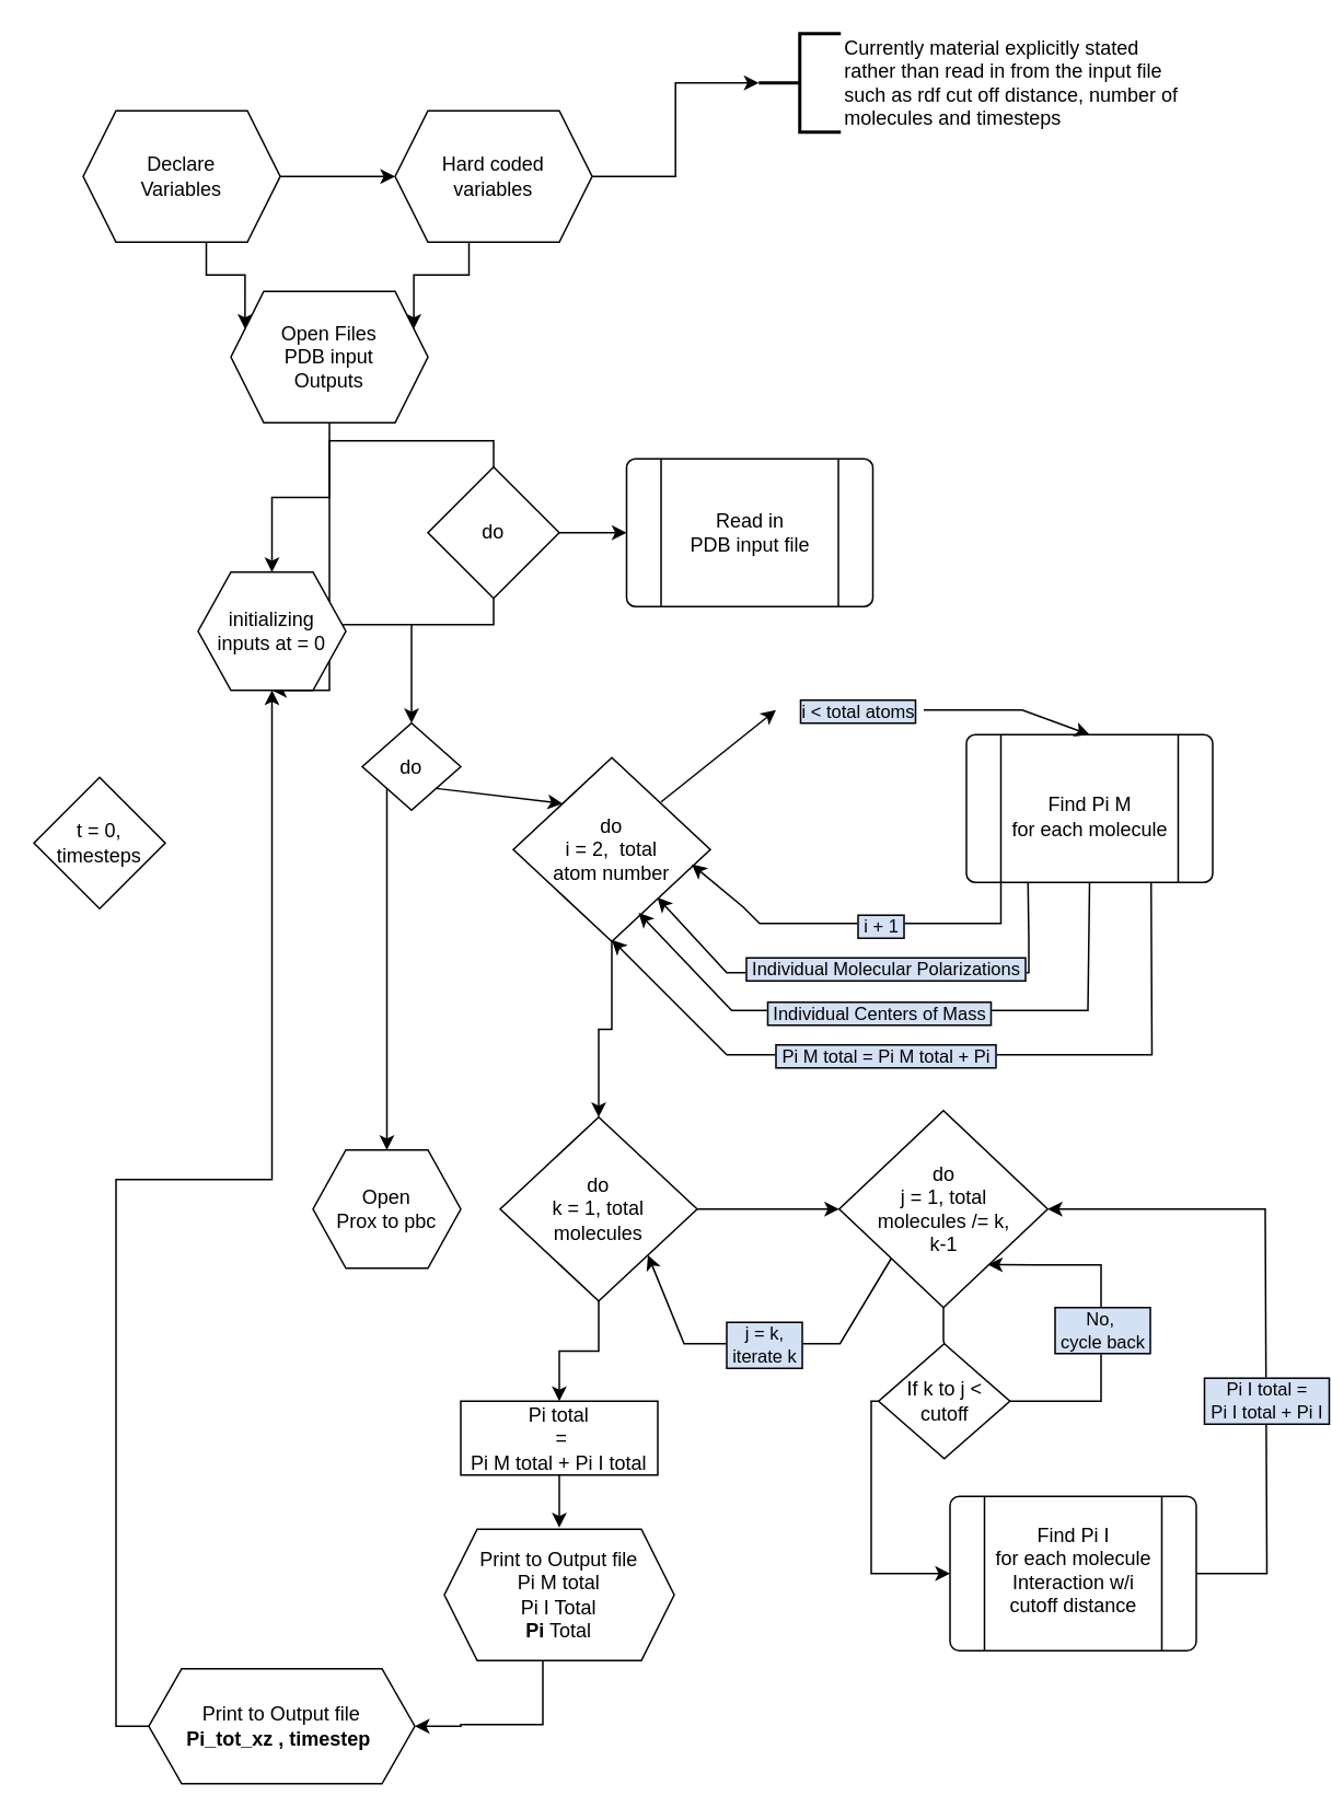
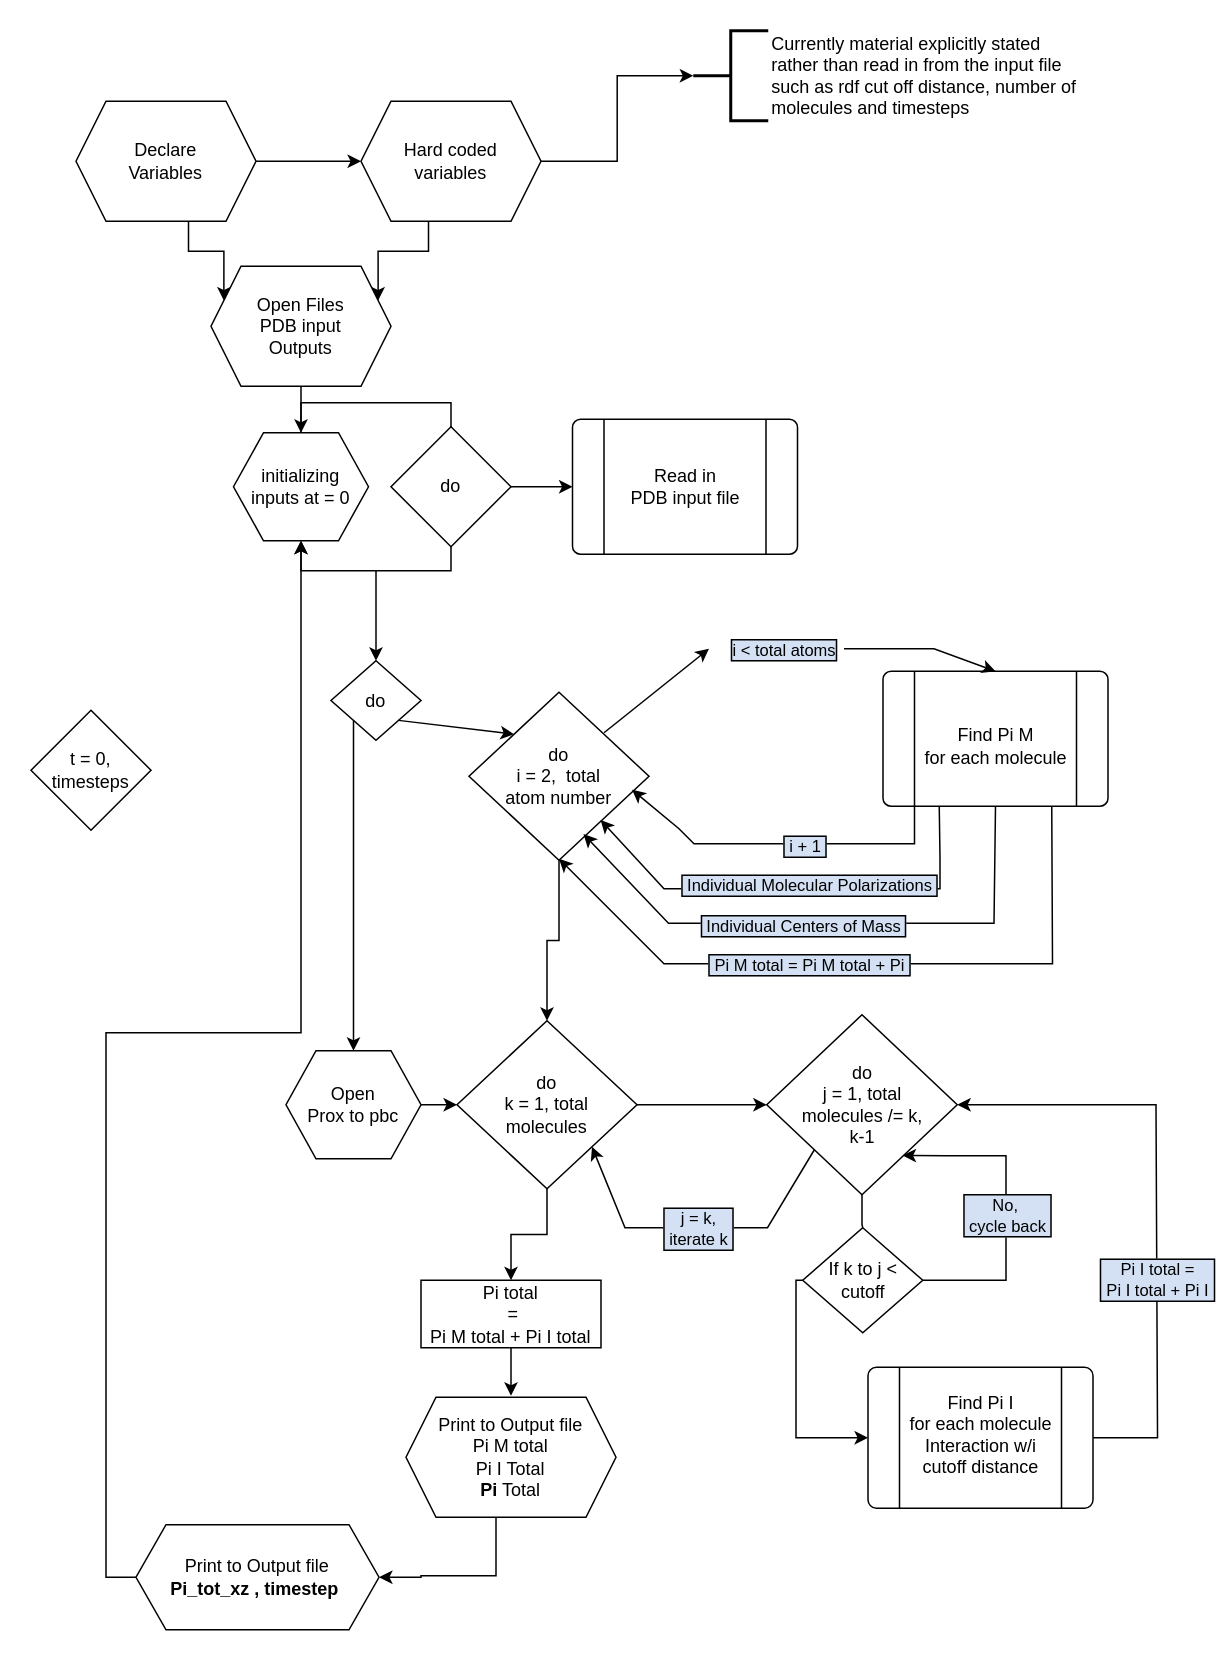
- <mxCell id="18" value="initializing&lt;br&gt;inputs at = 0" style="shape=hexagon;perimeter=hexagonPerimeter2;whiteSpace=wrap;html=1;fixedSize=1;" vertex="1" parent="1"><mxGeometry x="120" y="348" width="90" height="72" as="geometry" /></mxCell>
+ <mxCell id="18" value="initializing&lt;br&gt;inputs at = 0" style="shape=hexagon;perimeter=hexagonPerimeter2;whiteSpace=wrap;html=1;fixedSize=1;" vertex="1" parent="1"><mxGeometry x="155" y="288" width="90" height="72" as="geometry" /></mxCell>
+ <mxCell id="22" style="edgeStyle=orthogonalEdgeStyle;rounded=0;orthogonalLoop=1;jettySize=auto;html=1;entryX=0;entryY=0.5;entryDx=0;entryDy=0;" edge="1" parent="1" source="23" target="43"><mxGeometry relative="1" as="geometry" /></mxCell>
